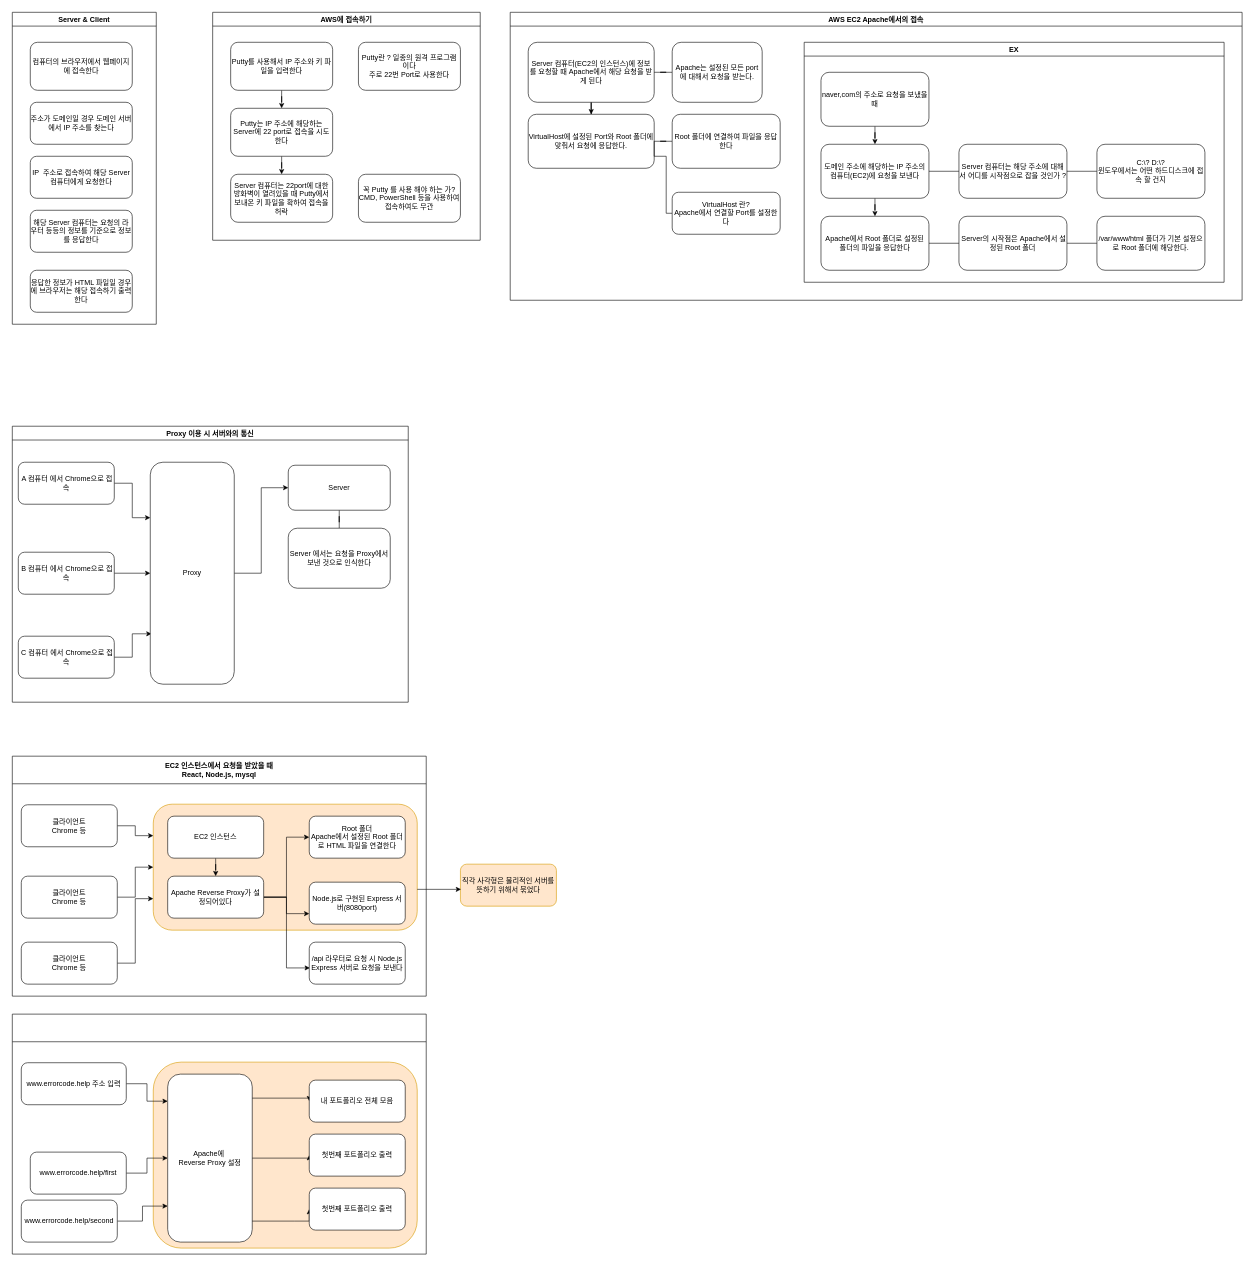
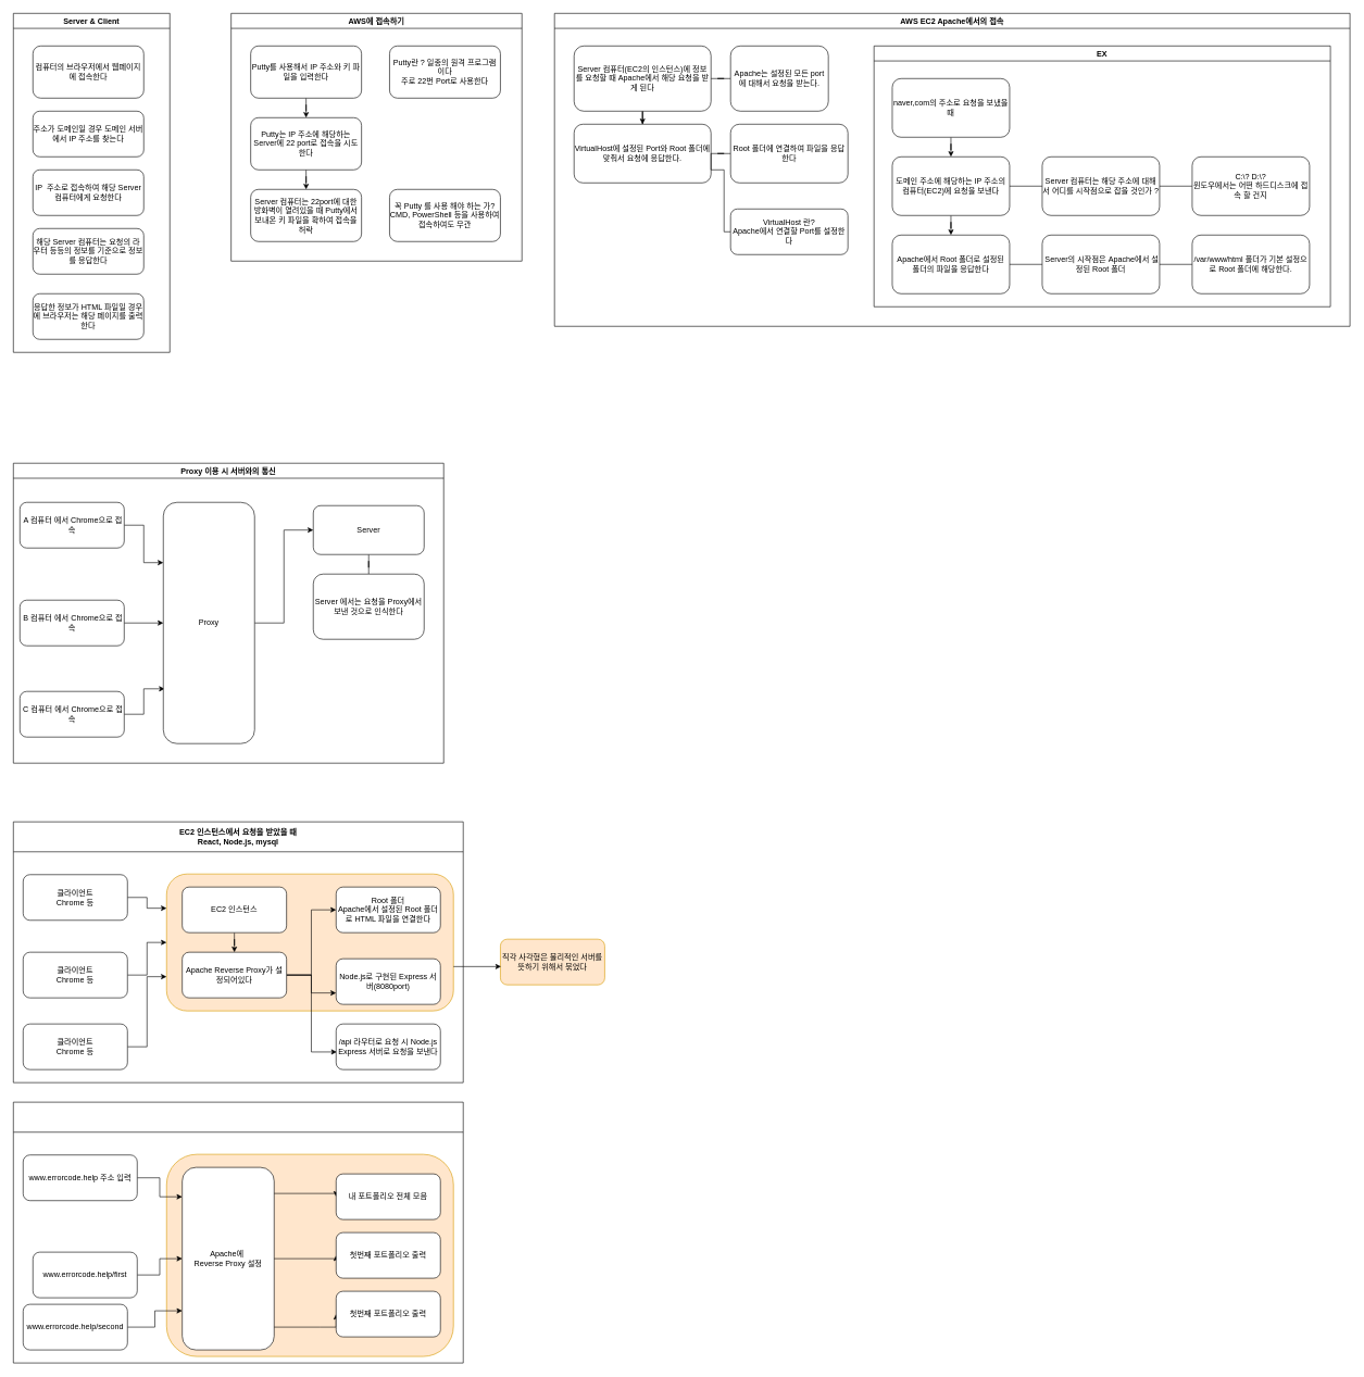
- <mxCell id="7" value="응답한 정보가 HTML 파일일 경우에 브라우저는 해당 접속하기 출력한다" style="rounded=1;whiteSpace=wrap;html=1;" parent="2" vertex="1"><mxGeometry x="30" y="430" width="170" height="70" as="geometry" /></mxCell>
+ <mxCell id="7" value="응답한 정보가 HTML 파일일 경우에 브라우저는 해당 페이지를 출력한다" style="rounded=1;whiteSpace=wrap;html=1;" parent="2" vertex="1"><mxGeometry x="30" y="430" width="170" height="70" as="geometry" /></mxCell>
